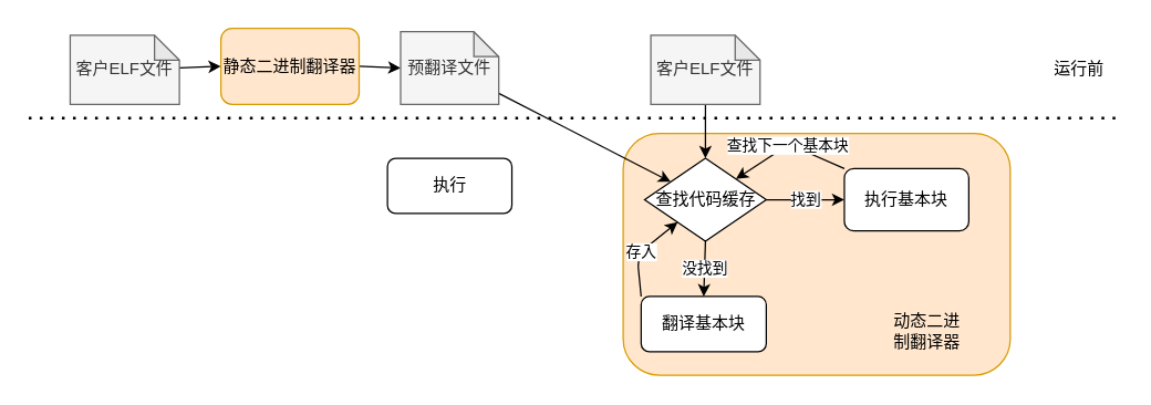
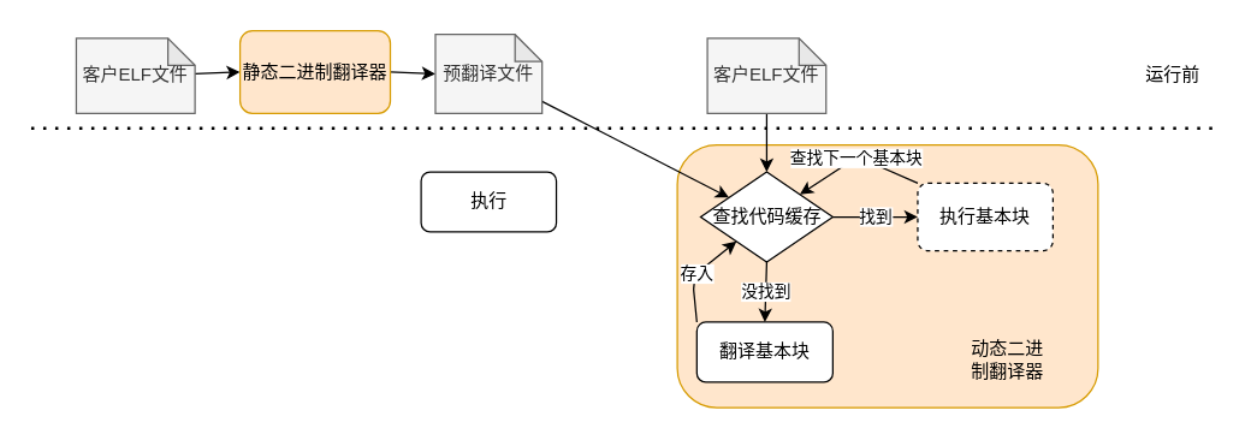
- <mxCell id="12" value="执行基本块" style="rounded=1;whiteSpace=wrap;html=1;" vertex="1" parent="1"><mxGeometry x="610" y="121.5" width="90" height="45" as="geometry" /></mxCell>
+ <mxCell id="12" value="执行基本块" style="rounded=1;whiteSpace=wrap;html=1;dashed=1;" vertex="1" parent="1"><mxGeometry x="610" y="121.5" width="90" height="45" as="geometry" /></mxCell>
